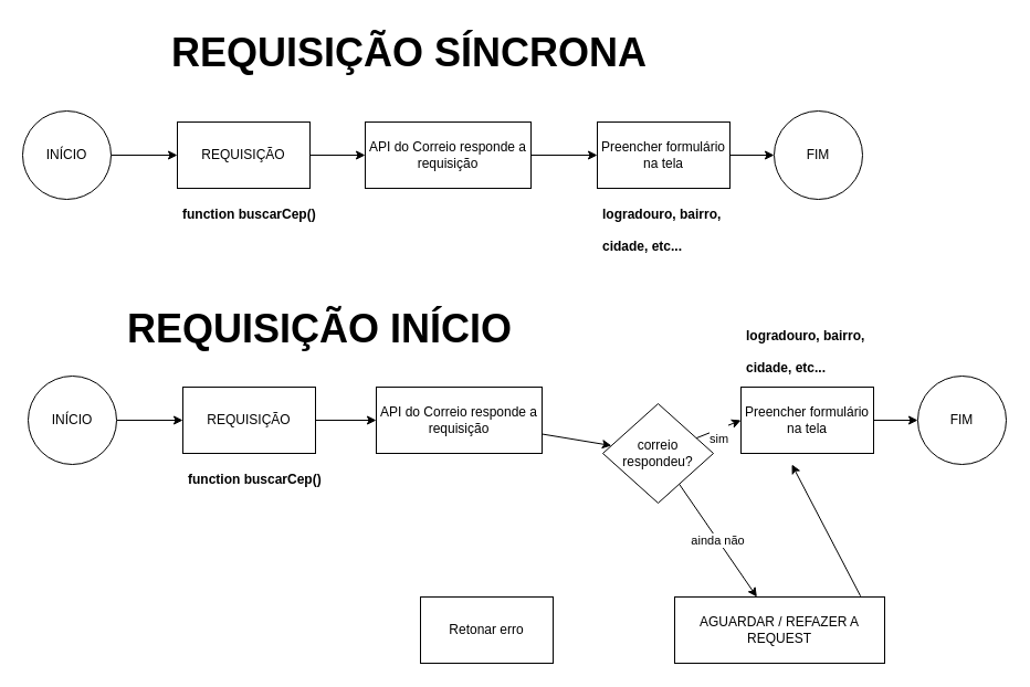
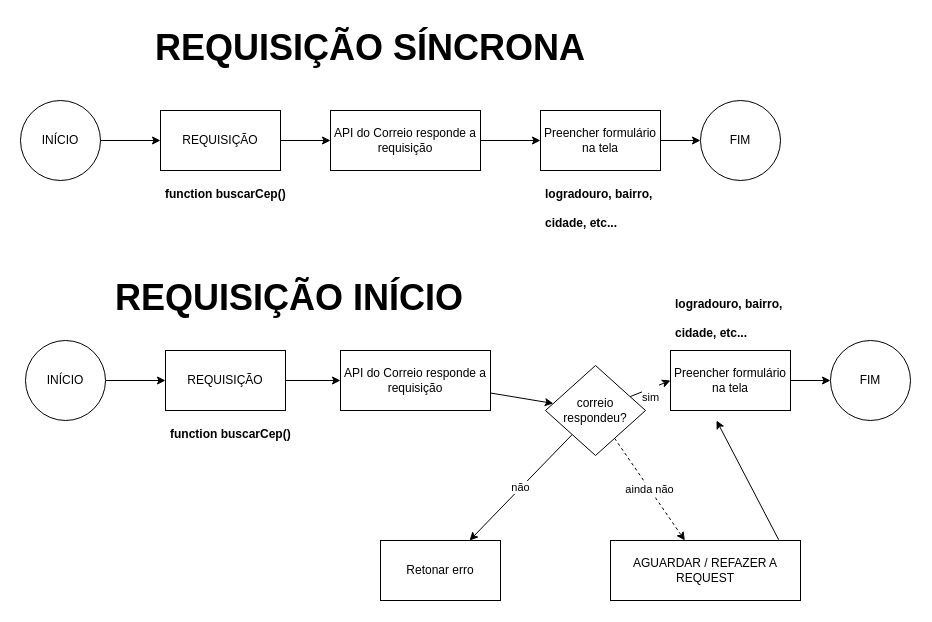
- <mxCell id="28" value="ainda não" style="edgeStyle=none;html=1;fontSize=11;" edge="1" parent="1" source="29" target="32"><mxGeometry relative="1" as="geometry" /></mxCell>
+ <mxCell id="28" value="ainda não" style="edgeStyle=none;html=1;fontSize=11;dashed=1;" edge="1" parent="1" source="29" target="32"><mxGeometry relative="1" as="geometry" /></mxCell>
+ <mxCell id="27" value="não" style="edgeStyle=none;html=1;fontSize=11;" edge="1" parent="1" source="29" target="30"><mxGeometry x="-0.001" relative="1" as="geometry"><mxPoint as="offset" /></mxGeometry></mxCell>
